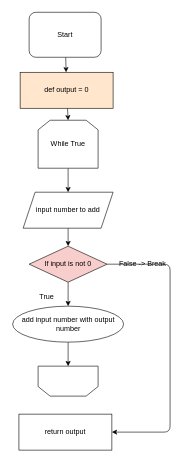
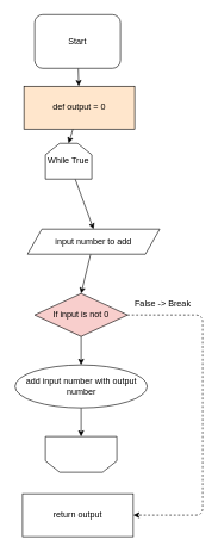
- <mxCell id="7" value="While True" style="shape=loopLimit;whiteSpace=wrap;html=1;" parent="1" vertex="1"><mxGeometry x="63" y="200" width="100" height="80" as="geometry" /></mxCell>
+ <mxCell id="7" value="While True" style="shape=loopLimit;whiteSpace=wrap;html=1;" parent="1" vertex="1"><mxGeometry x="63" y="200" width="65" height="50" as="geometry" /></mxCell>
- <mxCell id="13" value="input number to add" style="shape=parallelogram;perimeter=parallelogramPerimeter;whiteSpace=wrap;html=1;fixedSize=1;" parent="1" vertex="1"><mxGeometry x="38" y="320" width="150" height="60" as="geometry" /></mxCell>
+ <mxCell id="13" value="input number to add" style="shape=parallelogram;perimeter=parallelogramPerimeter;whiteSpace=wrap;html=1;fixedSize=1;" parent="1" vertex="1"><mxGeometry x="38" y="320" width="185" height="35" as="geometry" /></mxCell>
- <mxCell id="15" style="edgeStyle=none;html=1;entryX=1;entryY=0.5;entryDx=0;entryDy=0;" edge="1" parent="1" source="16" target="11"><mxGeometry relative="1" as="geometry"><Array as="points"><mxPoint x="283" y="440" /><mxPoint x="283" y="720" /></Array></mxGeometry></mxCell>
+ <mxCell id="15" style="edgeStyle=none;html=1;entryX=1;entryY=0.5;entryDx=0;entryDy=0;dashed=1;" edge="1" parent="1" source="16" target="11"><mxGeometry relative="1" as="geometry"><Array as="points"><mxPoint x="283" y="440" /><mxPoint x="283" y="720" /></Array></mxGeometry></mxCell>
- <mxCell id="17" value="False -&amp;gt; Break" style="text;html=1;strokeColor=none;fillColor=none;align=center;verticalAlign=middle;whiteSpace=wrap;rounded=0;" vertex="1" parent="1"><mxGeometry x="188" y="425" width="98.5" height="30" as="geometry" /></mxCell>
+ <mxCell id="17" value="False -&amp;gt; Break" style="text;html=1;strokeColor=none;fillColor=none;align=center;verticalAlign=middle;whiteSpace=wrap;rounded=0;" vertex="1" parent="1"><mxGeometry x="178" y="410" width="98.5" height="30" as="geometry" /></mxCell>
- <mxCell id="18" value="True" style="text;html=1;strokeColor=none;fillColor=none;align=center;verticalAlign=middle;whiteSpace=wrap;rounded=0;" vertex="1" parent="1"><mxGeometry x="53" y="480" width="48.5" height="30" as="geometry" /></mxCell>
